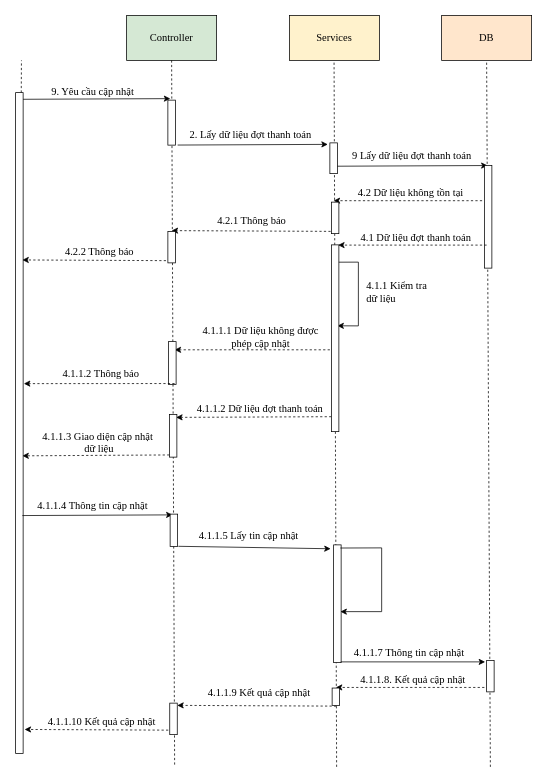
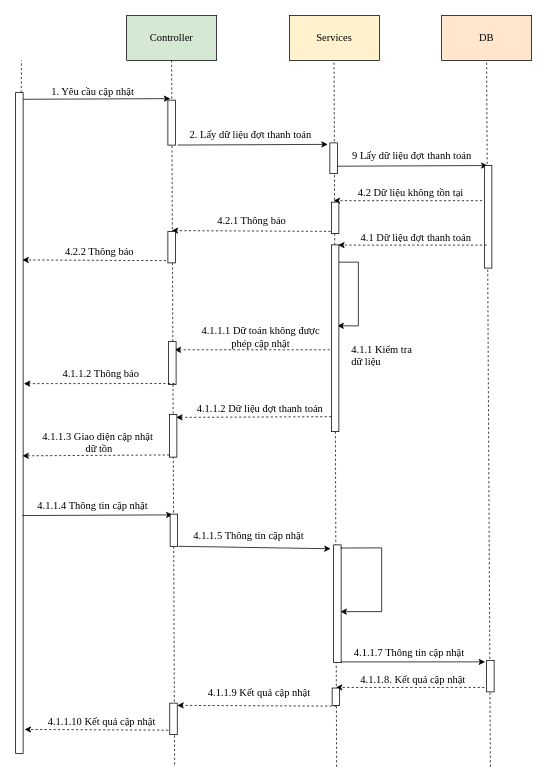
- <mxCell id="11" value="9. Yêu cầu cập nhật" style="text;html=1;strokeColor=none;fillColor=none;align=center;verticalAlign=middle;whiteSpace=wrap;rounded=0;fontFamily=Times New Roman;fontSize=14;" parent="1" vertex="1"><mxGeometry x="41.25" y="117" width="164" height="10" as="geometry" /></mxCell>
+ <mxCell id="11" value="1. Yêu cầu cập nhật" style="text;html=1;strokeColor=none;fillColor=none;align=center;verticalAlign=middle;whiteSpace=wrap;rounded=0;fontFamily=Times New Roman;fontSize=14;" parent="1" vertex="1"><mxGeometry x="41.25" y="117" width="164" height="10" as="geometry" /></mxCell>
- <mxCell id="57" value="4.1.1 Kiểm tra&amp;nbsp;&lt;div&gt;dữ liệu&lt;/div&gt;" style="text;html=1;strokeColor=none;fillColor=none;align=left;verticalAlign=middle;whiteSpace=wrap;rounded=0;fontFamily=Times New Roman;fontSize=14;" parent="1" vertex="1"><mxGeometry x="486" y="344" width="94" height="90" as="geometry" /></mxCell>
+ <mxCell id="57" value="4.1.1 Kiểm tra&amp;nbsp;&lt;div&gt;dữ liệu&lt;/div&gt;" style="text;html=1;strokeColor=none;fillColor=none;align=left;verticalAlign=middle;whiteSpace=wrap;rounded=0;fontFamily=Times New Roman;fontSize=14;" parent="1" vertex="1"><mxGeometry x="466" y="429" width="94" height="90" as="geometry" /></mxCell>
- <mxCell id="18" value="4.1.1.1 Dữ liệu không được phép cập nhật" style="text;html=1;strokeColor=none;fillColor=none;align=center;verticalAlign=middle;whiteSpace=wrap;rounded=0;fontFamily=Times New Roman;fontSize=14;" parent="1" vertex="1"><mxGeometry x="259" y="444" width="176" height="10" as="geometry" /></mxCell>
+ <mxCell id="18" value="4.1.1.1 Dữ toán không được phép cập nhật" style="text;html=1;strokeColor=none;fillColor=none;align=center;verticalAlign=middle;whiteSpace=wrap;rounded=0;fontFamily=Times New Roman;fontSize=14;" parent="1" vertex="1"><mxGeometry x="259" y="444" width="176" height="10" as="geometry" /></mxCell>
- <mxCell id="23" value="4.1.1.3 Giao diện cập nhật&amp;nbsp;&lt;div&gt;dữ liệu&lt;/div&gt;" style="text;html=1;strokeColor=none;fillColor=none;align=center;verticalAlign=middle;whiteSpace=wrap;rounded=0;fontFamily=Times New Roman;fontSize=14;" parent="1" vertex="1"><mxGeometry x="37.5" y="585" width="187" height="10" as="geometry" /></mxCell>
+ <mxCell id="23" value="4.1.1.3 Giao diện cập nhật&amp;nbsp;&lt;div&gt;dữ tồn&lt;/div&gt;" style="text;html=1;strokeColor=none;fillColor=none;align=center;verticalAlign=middle;whiteSpace=wrap;rounded=0;fontFamily=Times New Roman;fontSize=14;" parent="1" vertex="1"><mxGeometry x="37.5" y="585" width="187" height="10" as="geometry" /></mxCell>
- <mxCell id="29" value="4.1.1.5 Lấy tin cập nhật" style="text;html=1;strokeColor=none;fillColor=none;align=center;verticalAlign=middle;whiteSpace=wrap;rounded=0;fontFamily=Times New Roman;fontSize=14;" parent="1" vertex="1"><mxGeometry x="249" y="710" width="164" height="10" as="geometry" /></mxCell>
+ <mxCell id="29" value="4.1.1.5 Thông tin cập nhật" style="text;html=1;strokeColor=none;fillColor=none;align=center;verticalAlign=middle;whiteSpace=wrap;rounded=0;fontFamily=Times New Roman;fontSize=14;" parent="1" vertex="1"><mxGeometry x="249" y="710" width="164" height="10" as="geometry" /></mxCell>
